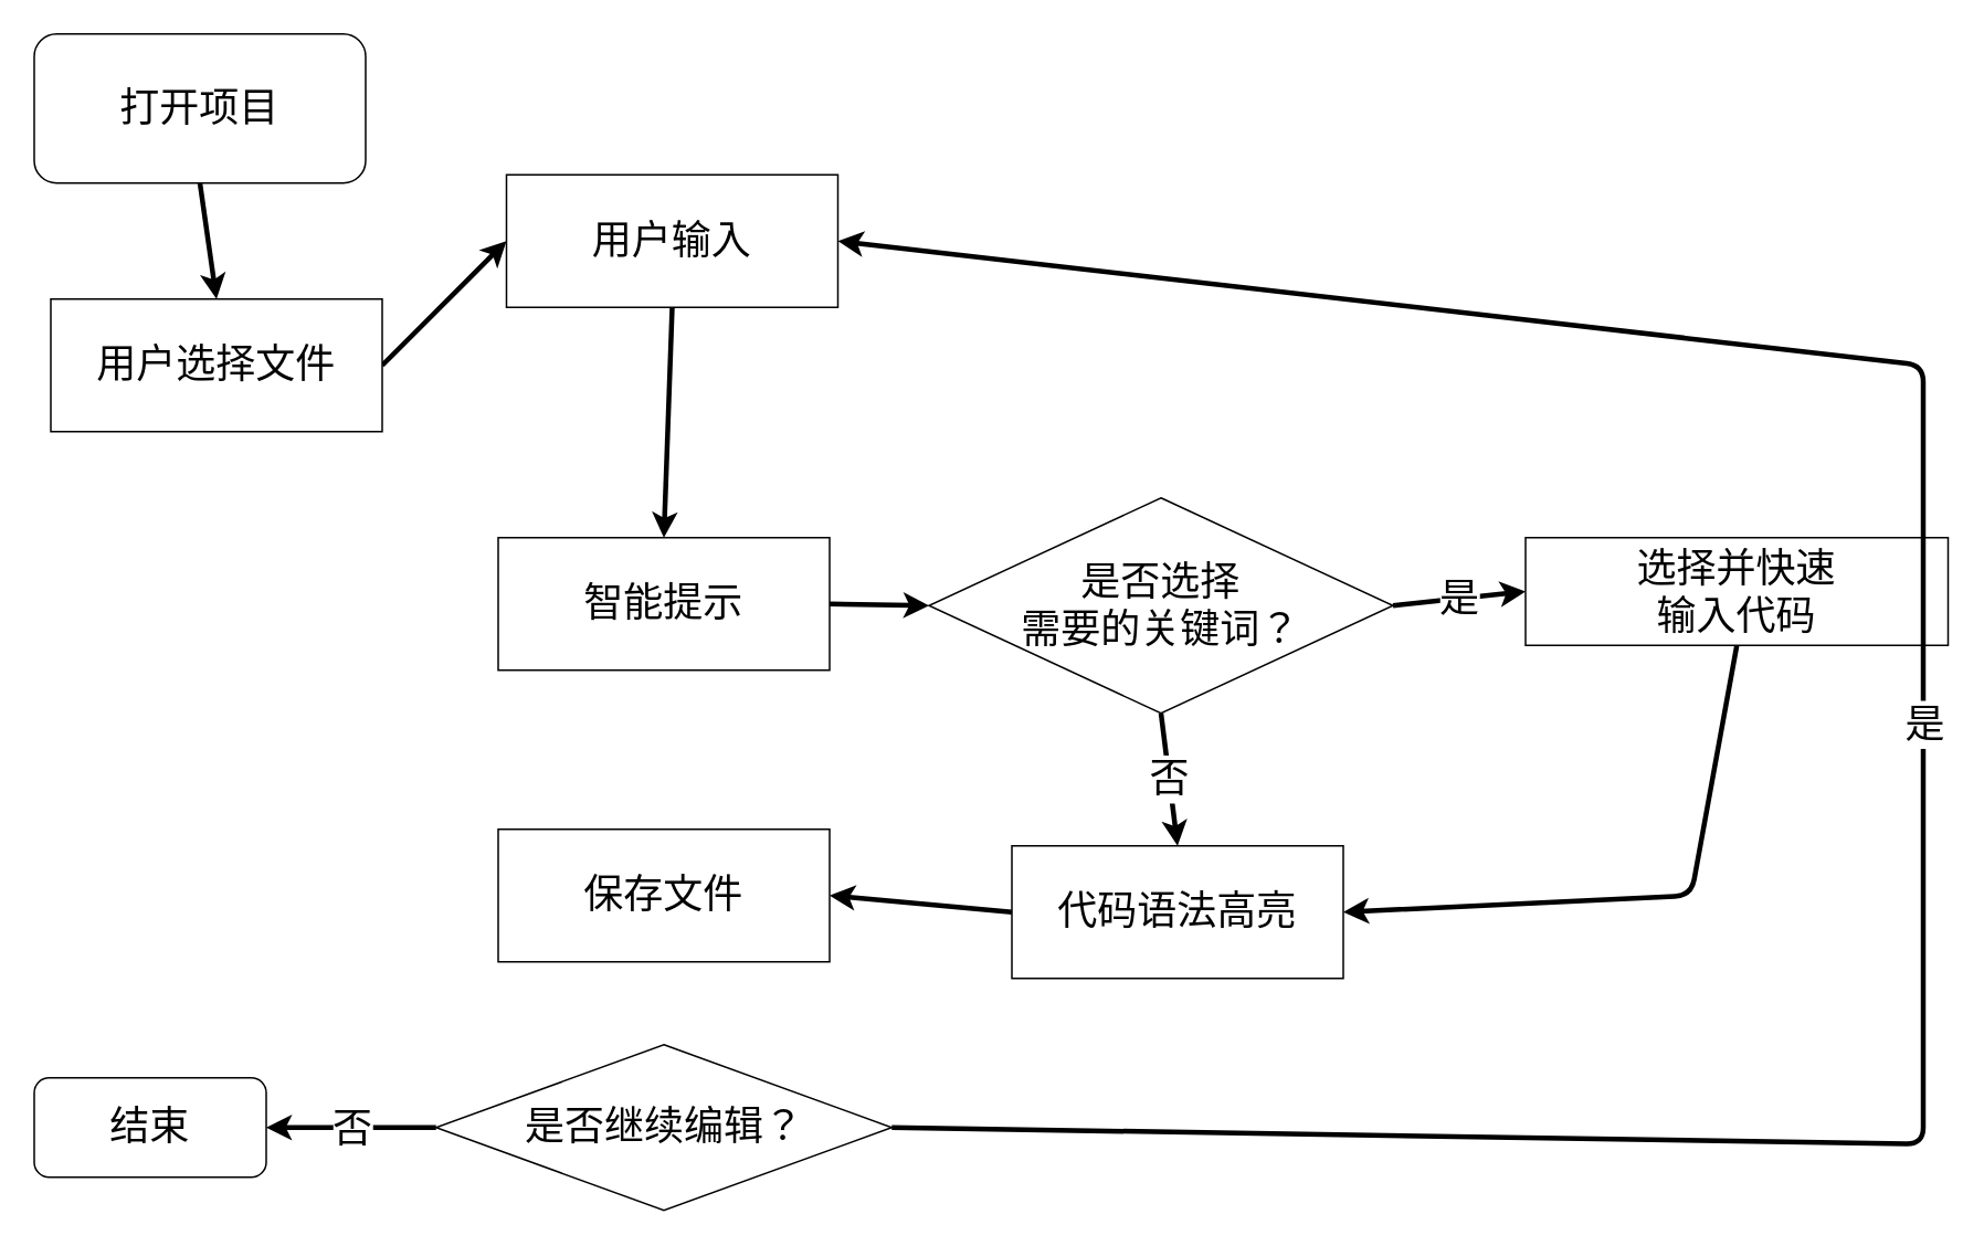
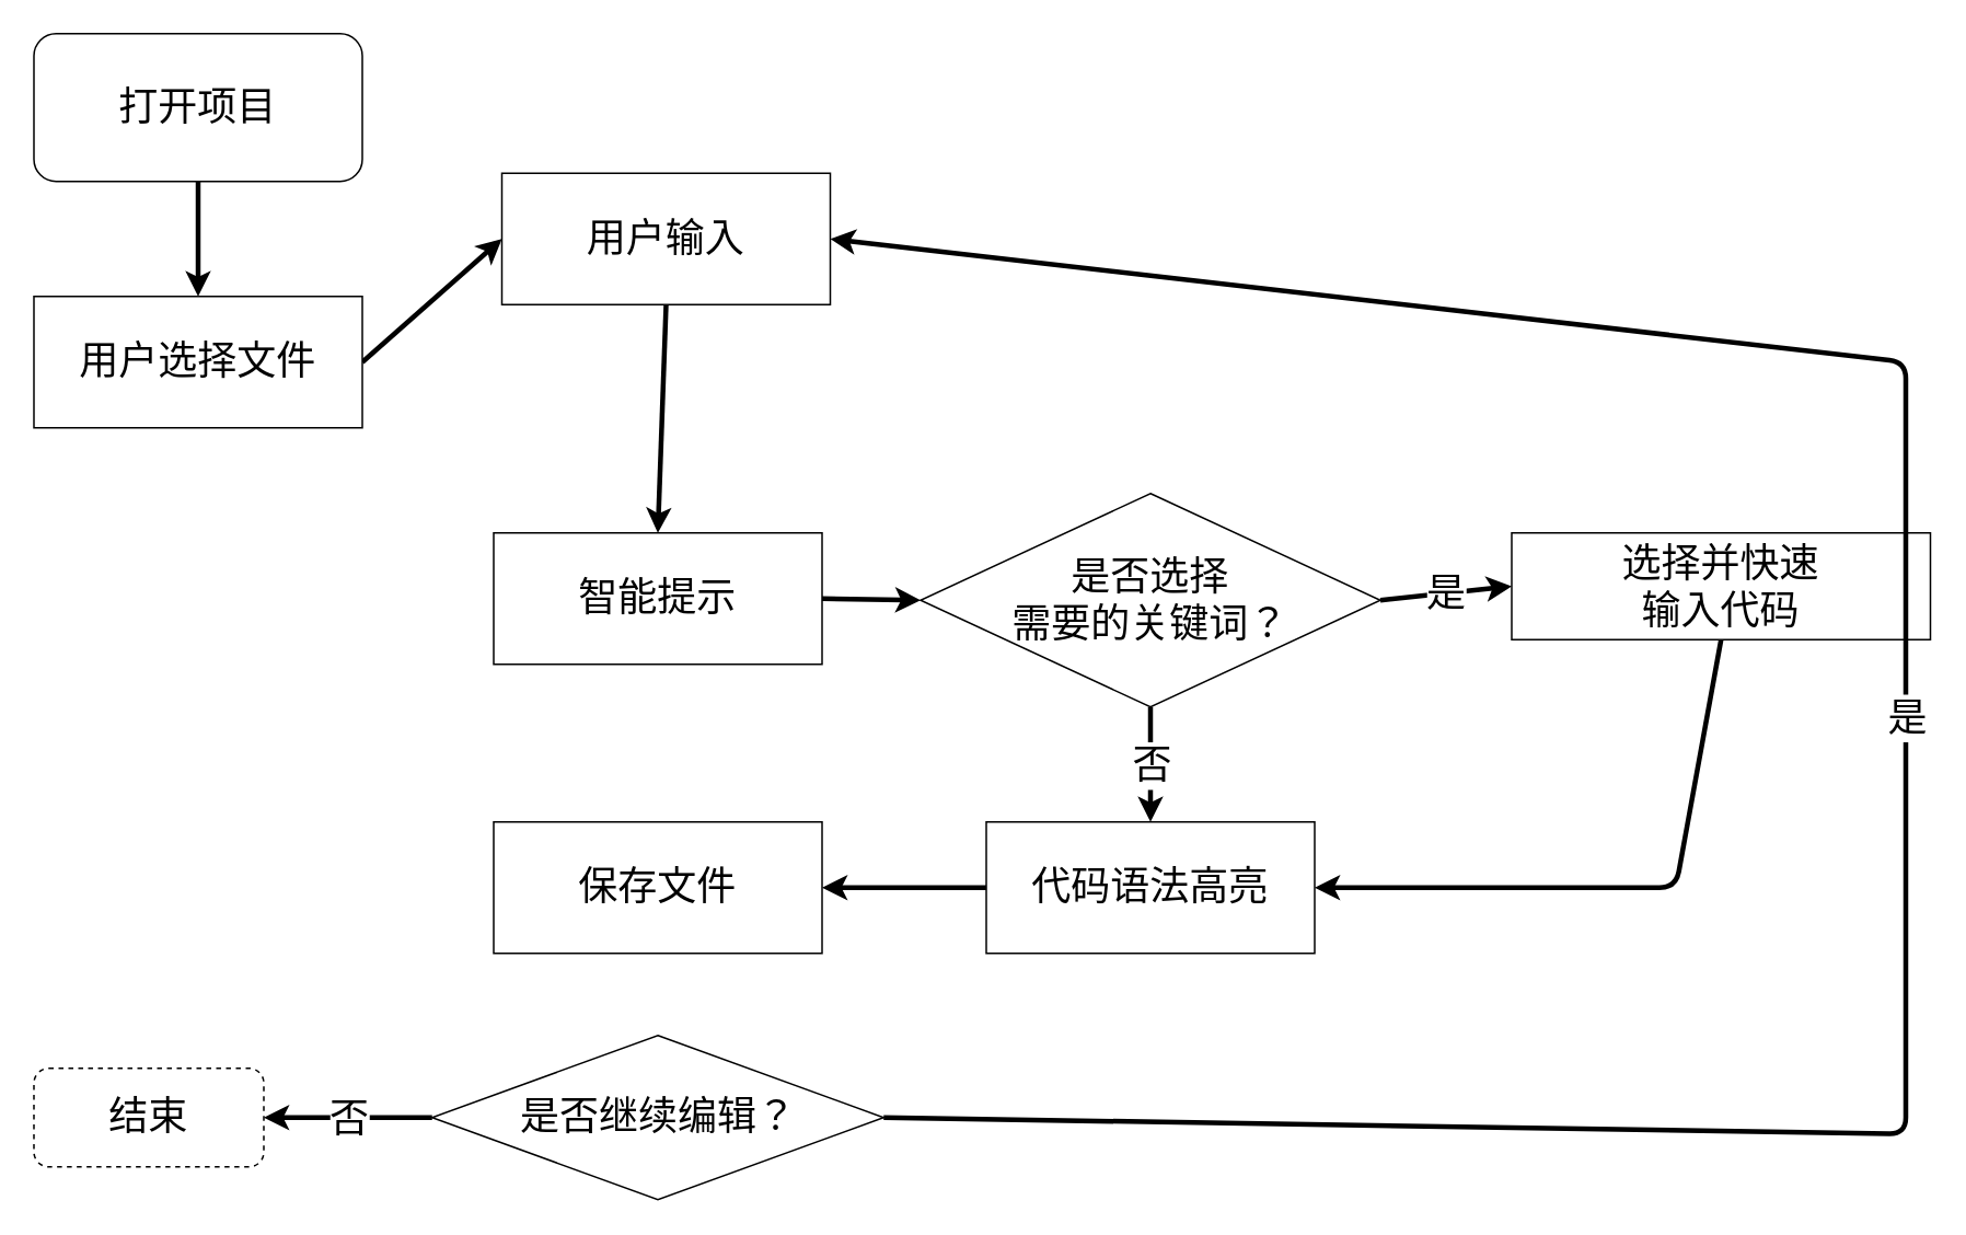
- <mxCell id="5" value="用户选择文件" style="rounded=0;whiteSpace=wrap;html=1;fontSize=24;" vertex="1" parent="1"><mxGeometry x="30" y="180" width="200" height="80" as="geometry" /></mxCell>
+ <mxCell id="5" value="用户选择文件" style="rounded=0;whiteSpace=wrap;html=1;fontSize=24;" vertex="1" parent="1"><mxGeometry x="20" y="180" width="200" height="80" as="geometry" /></mxCell>
- <mxCell id="18" value="代码语法高亮" style="rounded=0;whiteSpace=wrap;html=1;fontSize=24;" vertex="1" parent="1"><mxGeometry x="610" y="510" width="200" height="80" as="geometry" /></mxCell>
+ <mxCell id="18" value="代码语法高亮" style="rounded=0;whiteSpace=wrap;html=1;fontSize=24;" vertex="1" parent="1"><mxGeometry x="600" y="500" width="200" height="80" as="geometry" /></mxCell>
- <mxCell id="23" value="&lt;font style=&quot;font-size: 24px;&quot;&gt;结束&lt;/font&gt;" style="rounded=1;whiteSpace=wrap;html=1;" vertex="1" parent="1"><mxGeometry x="20" y="650" width="140" height="60" as="geometry" /></mxCell>
+ <mxCell id="23" value="&lt;font style=&quot;font-size: 24px;&quot;&gt;结束&lt;/font&gt;" style="rounded=1;whiteSpace=wrap;html=1;dashed=1;" vertex="1" parent="1"><mxGeometry x="20" y="650" width="140" height="60" as="geometry" /></mxCell>
